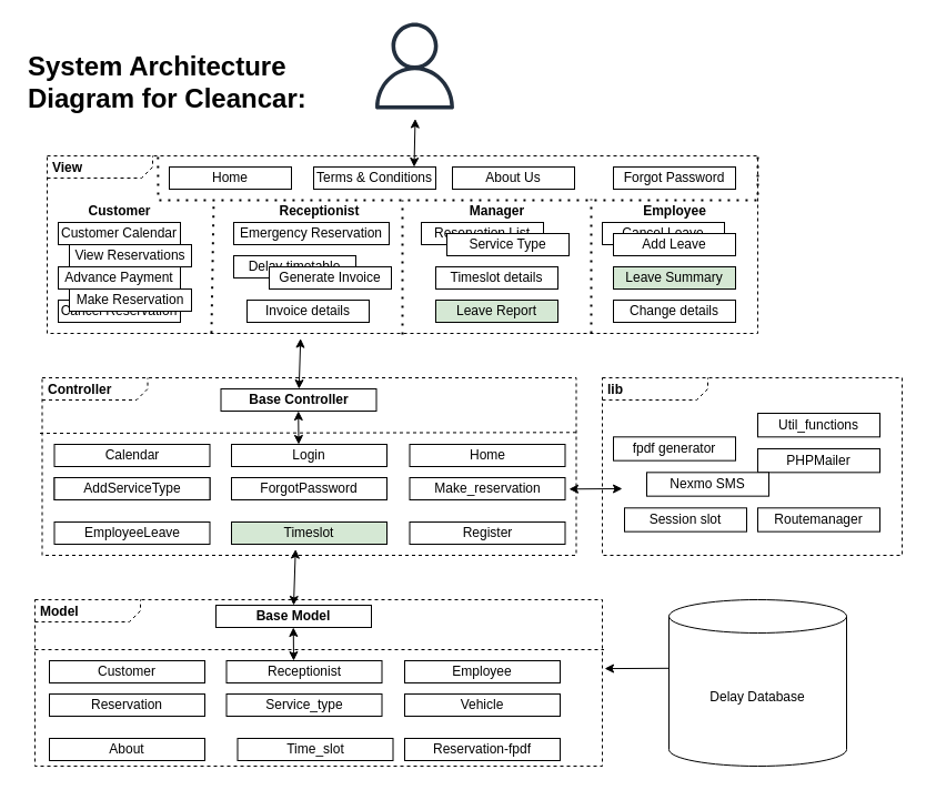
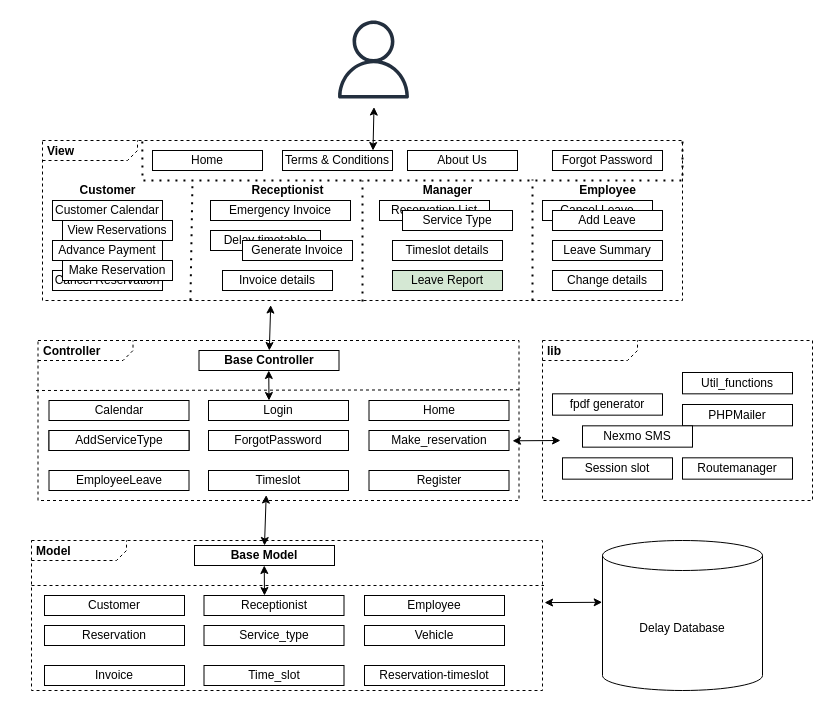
- <mxCell id="76" value="&lt;h1&gt;System Architecture Diagram for Cleancar:&lt;/h1&gt;" style="text;html=1;strokeColor=none;fillColor=none;spacing=5;spacingTop=-20;whiteSpace=wrap;overflow=hidden;rounded=0;shadow=0;comic=0;sketch=0;" vertex="1" parent="1"><mxGeometry x="20" y="40" width="300" height="70" as="geometry" /></mxCell>
- <mxCell id="18" value="Emergency Reservation" style="rounded=0;whiteSpace=wrap;html=1;" vertex="1" parent="1"><mxGeometry x="210" y="200" width="140" height="20" as="geometry" /></mxCell>
+ <mxCell id="18" value="Emergency Invoice" style="rounded=0;whiteSpace=wrap;html=1;" vertex="1" parent="1"><mxGeometry x="210" y="200" width="140" height="20" as="geometry" /></mxCell>
- <mxCell id="9" value="Leave Summary" style="rounded=0;whiteSpace=wrap;html=1;fillColor=#d5e8d4;" vertex="1" parent="1"><mxGeometry x="552" y="240" width="110" height="20" as="geometry" /></mxCell>
+ <mxCell id="9" value="Leave Summary" style="rounded=0;whiteSpace=wrap;html=1;" vertex="1" parent="1"><mxGeometry x="552" y="240" width="110" height="20" as="geometry" /></mxCell>
- <mxCell id="39" value="Timeslot" style="rounded=0;whiteSpace=wrap;html=1;fillColor=#d5e8d4;" vertex="1" parent="34"><mxGeometry x="172.5" y="130" width="140" height="20" as="geometry" /></mxCell>
+ <mxCell id="39" value="Timeslot" style="rounded=0;whiteSpace=wrap;html=1;" vertex="1" parent="34"><mxGeometry x="172.5" y="130" width="140" height="20" as="geometry" /></mxCell>
- <mxCell id="73" value="" style="endArrow=none;startArrow=classic;html=1;entryX=-0.002;entryY=0.412;entryDx=0;entryDy=0;entryPerimeter=0;exitX=1.004;exitY=0.414;exitDx=0;exitDy=0;exitPerimeter=0;" edge="1" parent="1" source="57" target="33"><mxGeometry width="50" height="50" relative="1" as="geometry"><mxPoint x="552" y="590.44" as="sourcePoint" /><mxPoint x="553.694" y="540.004" as="targetPoint" /></mxGeometry></mxCell>
+ <mxCell id="73" value="" style="endArrow=classic;startArrow=classic;html=1;entryX=-0.002;entryY=0.412;entryDx=0;entryDy=0;entryPerimeter=0;exitX=1.004;exitY=0.414;exitDx=0;exitDy=0;exitPerimeter=0;" edge="1" parent="1" source="57" target="33"><mxGeometry width="50" height="50" relative="1" as="geometry"><mxPoint x="552" y="590.44" as="sourcePoint" /><mxPoint x="553.694" y="540.004" as="targetPoint" /></mxGeometry></mxCell>
- <mxCell id="58" value="About" style="rounded=0;whiteSpace=wrap;html=1;" vertex="1" parent="1"><mxGeometry x="44" y="665" width="140" height="20" as="geometry" /></mxCell>
+ <mxCell id="58" value="Invoice" style="rounded=0;whiteSpace=wrap;html=1;" vertex="1" parent="1"><mxGeometry x="44" y="665" width="140" height="20" as="geometry" /></mxCell>
- <mxCell id="60" value="Time_slot" style="rounded=0;whiteSpace=wrap;html=1;" vertex="1" parent="1"><mxGeometry x="213.5" y="665" width="140" height="20" as="geometry" /></mxCell>
+ <mxCell id="60" value="Time_slot" style="rounded=0;whiteSpace=wrap;html=1;" vertex="1" parent="1"><mxGeometry x="203.5" y="665" width="140" height="20" as="geometry" /></mxCell>
- <mxCell id="62" value="Reservation-fpdf" style="rounded=0;whiteSpace=wrap;html=1;" vertex="1" parent="1"><mxGeometry x="364" y="665" width="140" height="20" as="geometry" /></mxCell>
+ <mxCell id="62" value="Reservation-timeslot" style="rounded=0;whiteSpace=wrap;html=1;" vertex="1" parent="1"><mxGeometry x="364" y="665" width="140" height="20" as="geometry" /></mxCell>
